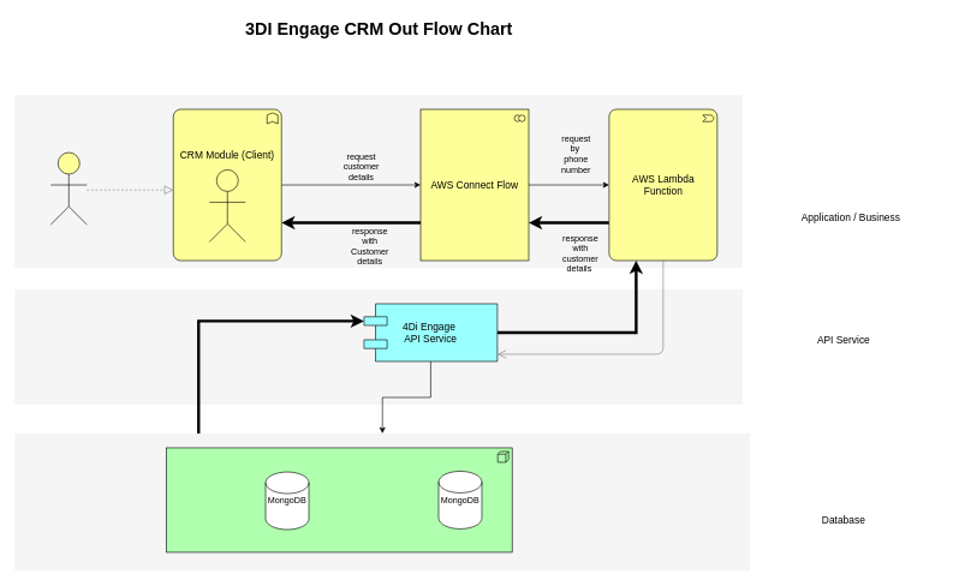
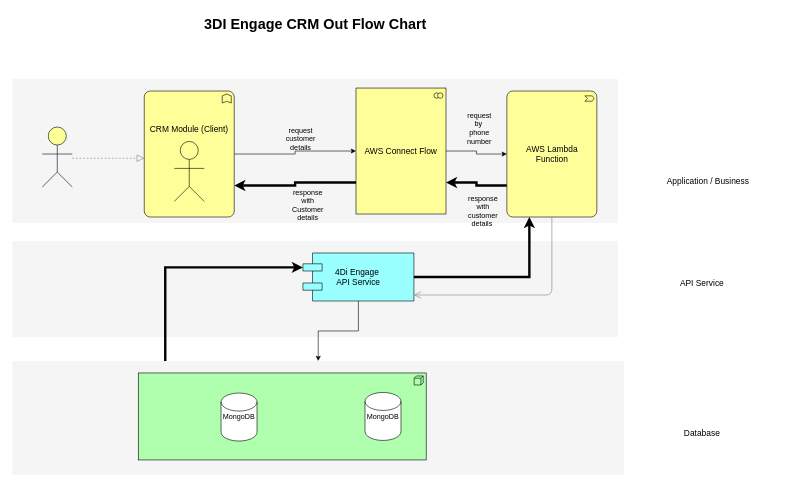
- <mxCell id="6" value="AWS Connect Flow" style="html=1;whiteSpace=wrap;fillColor=#ffff99;shape=mxgraph.archimate3.application;appType=collab;archiType=square;fontSize=14;" parent="1" vertex="1"><mxGeometry x="583" y="151" width="150" height="210" as="geometry" /></mxCell>
+ <mxCell id="6" value="AWS Connect Flow" style="html=1;whiteSpace=wrap;fillColor=#ffff99;shape=mxgraph.archimate3.application;appType=collab;archiType=square;fontSize=14;" parent="1" vertex="1"><mxGeometry x="593" y="146" width="150" height="210" as="geometry" /></mxCell>
